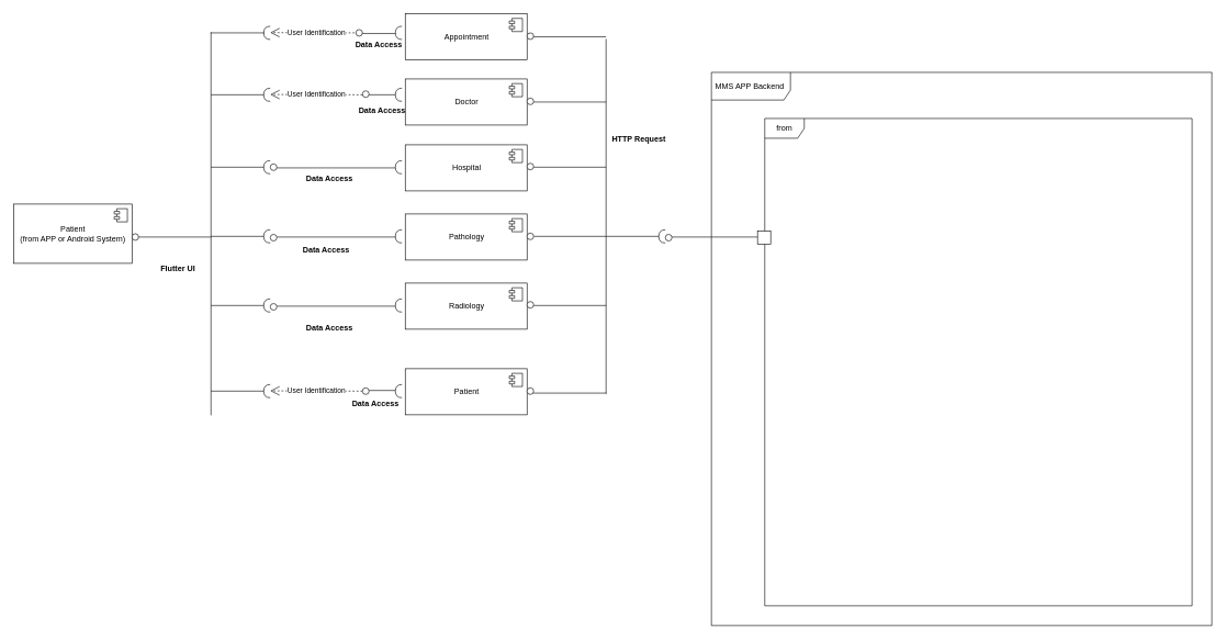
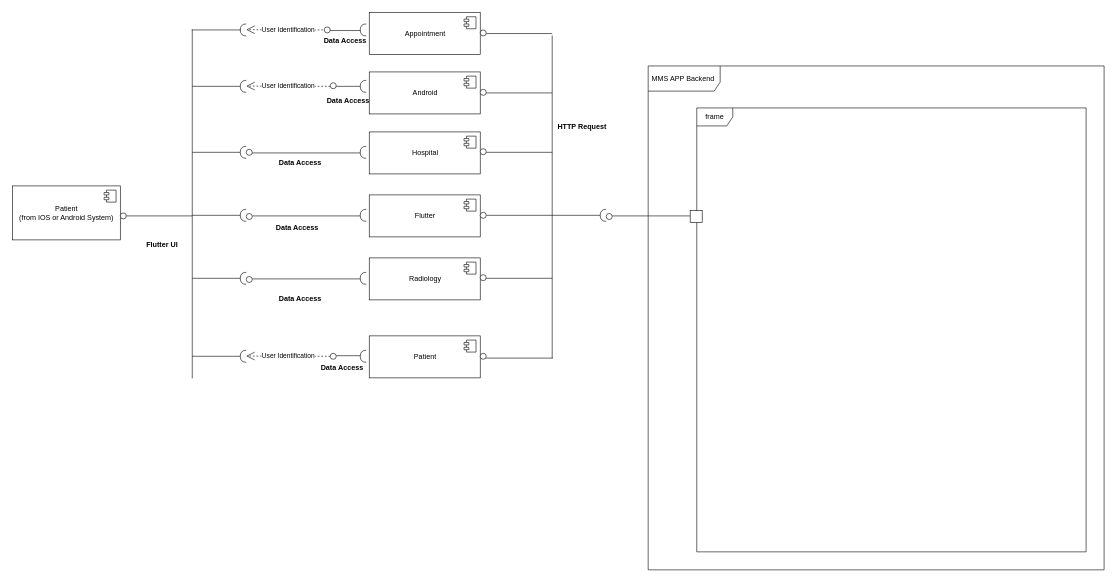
- <mxCell id="25" value="Doctor" style="html=1;dropTarget=0;" parent="1" vertex="1"><mxGeometry x="615" y="119" width="185" height="70" as="geometry" /></mxCell>
+ <mxCell id="25" value="Android" style="html=1;dropTarget=0;" parent="1" vertex="1"><mxGeometry x="615" y="119" width="185" height="70" as="geometry" /></mxCell>
- <mxCell id="76" value="from" style="shape=umlFrame;whiteSpace=wrap;html=1;" vertex="1" parent="1"><mxGeometry x="1161" y="179" width="649" height="740" as="geometry" /></mxCell>
+ <mxCell id="76" value="frame" style="shape=umlFrame;whiteSpace=wrap;html=1;" vertex="1" parent="1"><mxGeometry x="1161" y="179" width="649" height="740" as="geometry" /></mxCell>
- <mxCell id="2" value="Patient&lt;br&gt;(from APP or Android System)" style="html=1;dropTarget=0;" parent="1" vertex="1"><mxGeometry x="20" y="309" width="180" height="90" as="geometry" /></mxCell>
+ <mxCell id="2" value="Patient&lt;br&gt;(from IOS or Android System)" style="html=1;dropTarget=0;" parent="1" vertex="1"><mxGeometry x="20" y="309" width="180" height="90" as="geometry" /></mxCell>
- <mxCell id="43" value="Pathology" style="html=1;dropTarget=0;" parent="1" vertex="1"><mxGeometry x="615" y="324" width="185" height="70" as="geometry" /></mxCell>
+ <mxCell id="43" value="Flutter" style="html=1;dropTarget=0;" parent="1" vertex="1"><mxGeometry x="615" y="324" width="185" height="70" as="geometry" /></mxCell>
